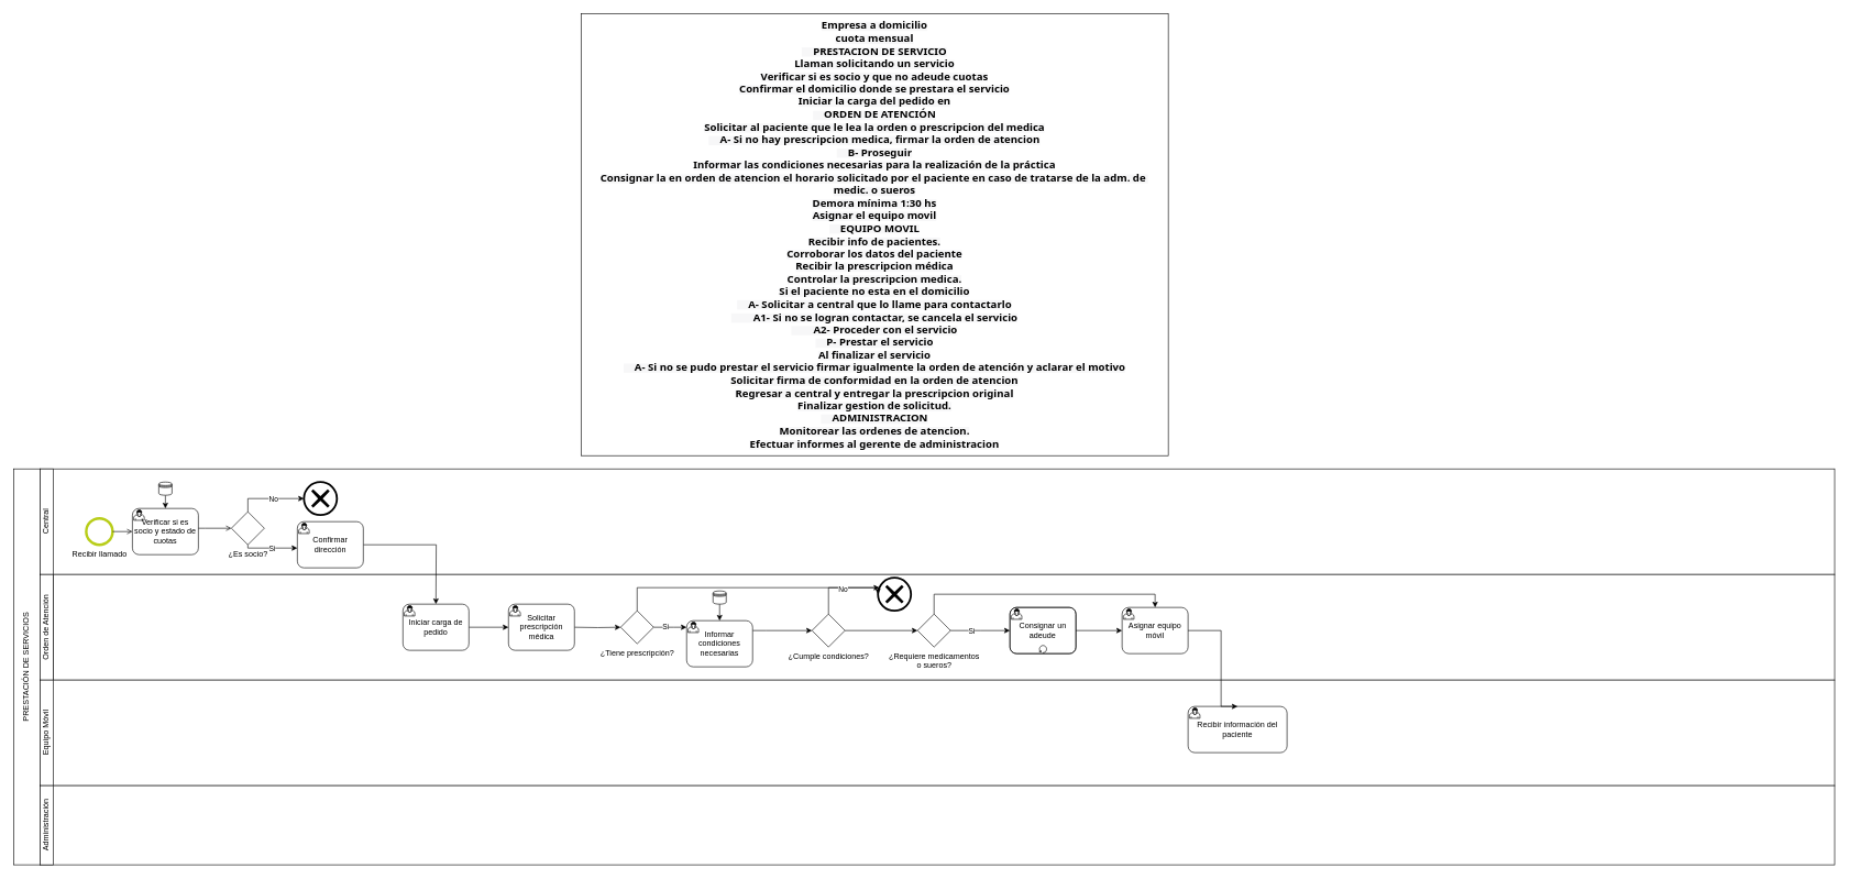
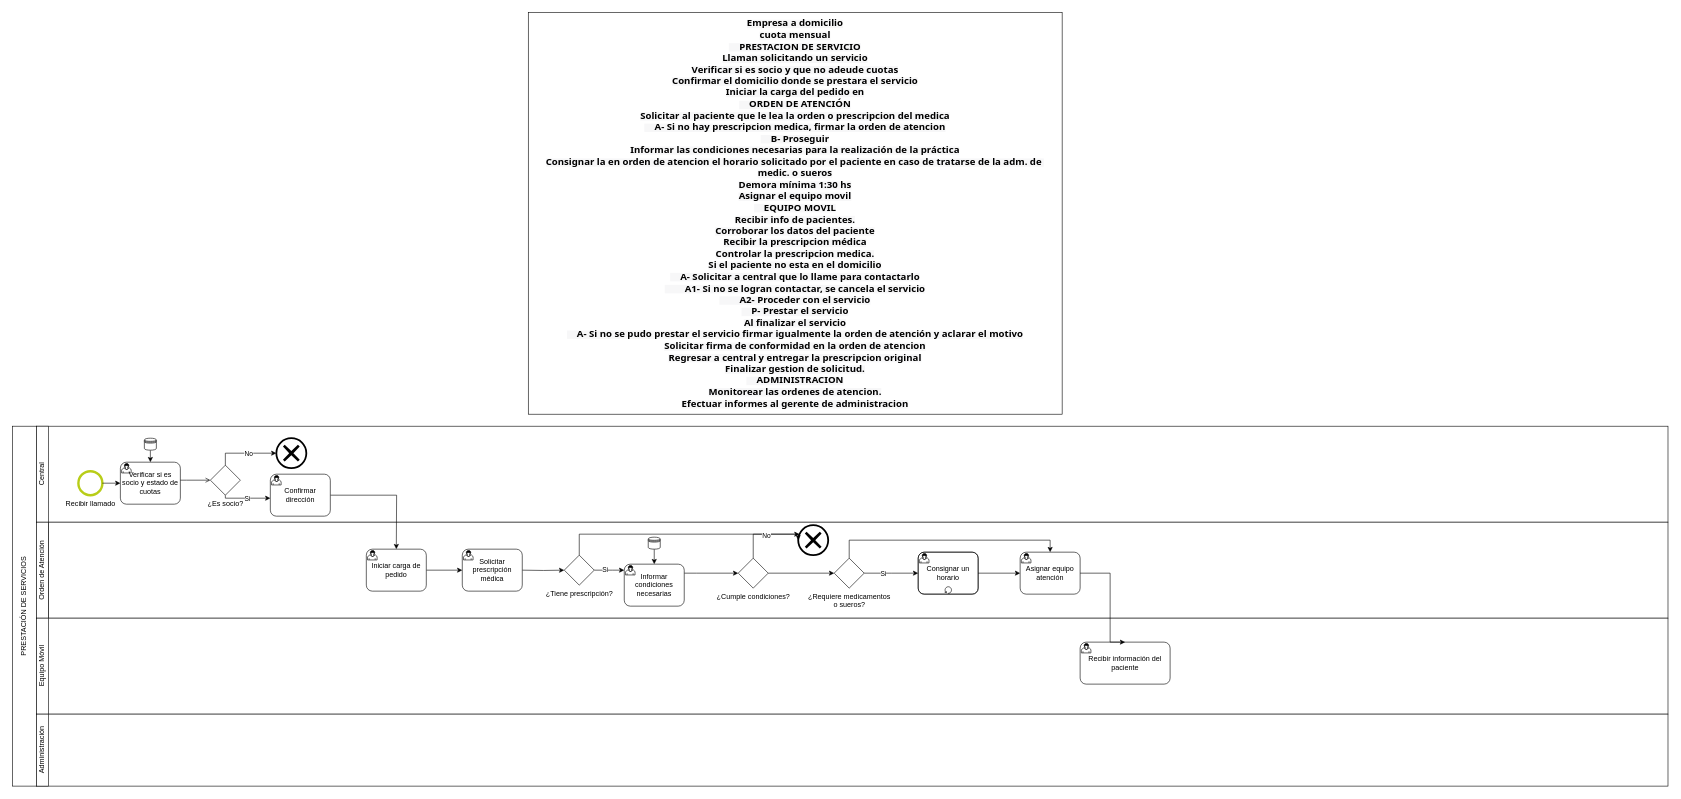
- <mxCell id="53" style="edgeStyle=orthogonalEdgeStyle;rounded=0;orthogonalLoop=1;jettySize=auto;html=1;exitX=1;exitY=0.5;exitDx=0;exitDy=0;exitPerimeter=0;entryX=0;entryY=0.5;entryDx=0;entryDy=0;entryPerimeter=0;endArrow=open;" edge="1" parent="1" source="11" target="49"><mxGeometry relative="1" as="geometry" /></mxCell>
+ <mxCell id="53" style="edgeStyle=orthogonalEdgeStyle;rounded=0;orthogonalLoop=1;jettySize=auto;html=1;exitX=1;exitY=0.5;exitDx=0;exitDy=0;exitPerimeter=0;entryX=0;entryY=0.5;entryDx=0;entryDy=0;entryPerimeter=0;" edge="1" parent="1" source="11" target="49"><mxGeometry relative="1" as="geometry" /></mxCell>
- <mxCell id="44" value="Consignar un adeude" style="points=[[0.25,0,0],[0.5,0,0],[0.75,0,0],[1,0.25,0],[1,0.5,0],[1,0.75,0],[0.75,1,0],[0.5,1,0],[0.25,1,0],[0,0.75,0],[0,0.5,0],[0,0.25,0]];shape=mxgraph.bpmn.task;whiteSpace=wrap;rectStyle=rounded;size=10;html=1;container=1;expand=0;collapsible=0;taskMarker=user;fillColor=none;" parent="1" vertex="1"><mxGeometry x="1530" y="920" width="100" height="70" as="geometry" /></mxCell>
+ <mxCell id="44" value="Consignar un horario" style="points=[[0.25,0,0],[0.5,0,0],[0.75,0,0],[1,0.25,0],[1,0.5,0],[1,0.75,0],[0.75,1,0],[0.5,1,0],[0.25,1,0],[0,0.75,0],[0,0.5,0],[0,0.25,0]];shape=mxgraph.bpmn.task;whiteSpace=wrap;rectStyle=rounded;size=10;html=1;container=1;expand=0;collapsible=0;taskMarker=user;fillColor=none;" parent="1" vertex="1"><mxGeometry x="1530" y="920" width="100" height="70" as="geometry" /></mxCell>
- <mxCell id="43" value="Asignar equipo móvil" style="points=[[0.25,0,0],[0.5,0,0],[0.75,0,0],[1,0.25,0],[1,0.5,0],[1,0.75,0],[0.75,1,0],[0.5,1,0],[0.25,1,0],[0,0.75,0],[0,0.5,0],[0,0.25,0]];shape=mxgraph.bpmn.task;whiteSpace=wrap;rectStyle=rounded;size=10;html=1;container=1;expand=0;collapsible=0;taskMarker=user;" parent="1" vertex="1"><mxGeometry x="1700" y="920" width="100" height="70" as="geometry" /></mxCell>
+ <mxCell id="43" value="Asignar equipo atención" style="points=[[0.25,0,0],[0.5,0,0],[0.75,0,0],[1,0.25,0],[1,0.5,0],[1,0.75,0],[0.75,1,0],[0.5,1,0],[0.25,1,0],[0,0.75,0],[0,0.5,0],[0,0.25,0]];shape=mxgraph.bpmn.task;whiteSpace=wrap;rectStyle=rounded;size=10;html=1;container=1;expand=0;collapsible=0;taskMarker=user;" parent="1" vertex="1"><mxGeometry x="1700" y="920" width="100" height="70" as="geometry" /></mxCell>
